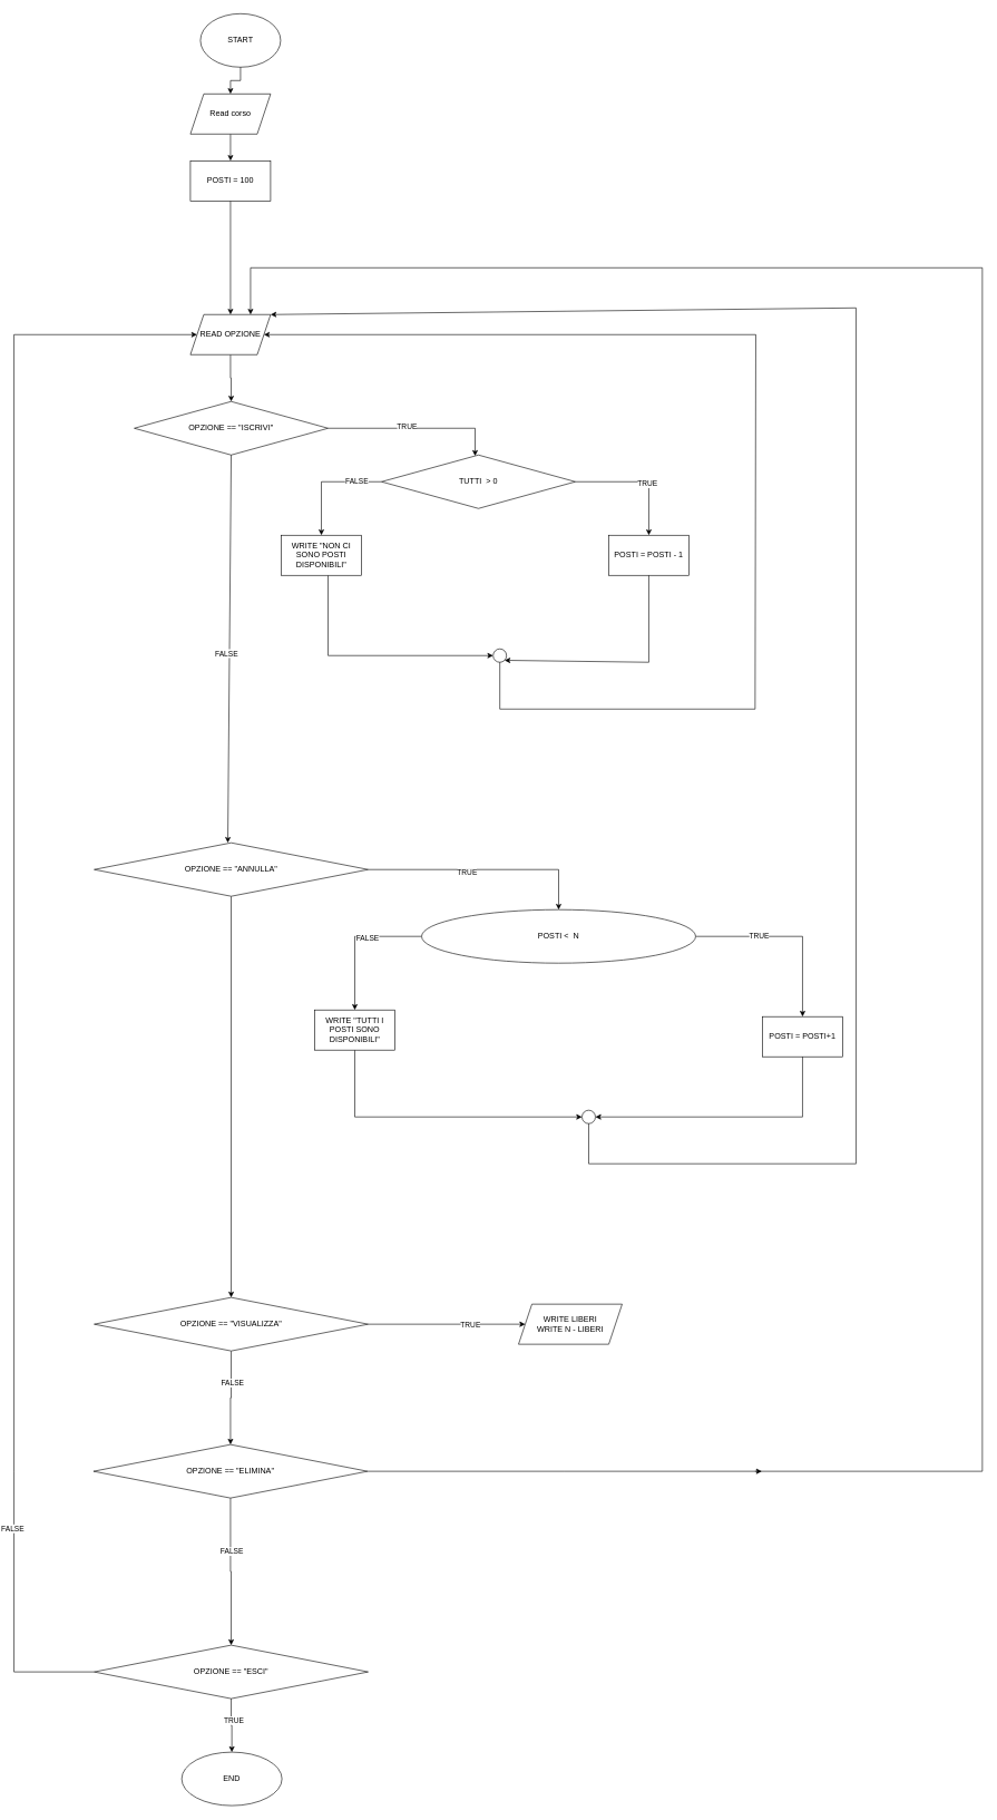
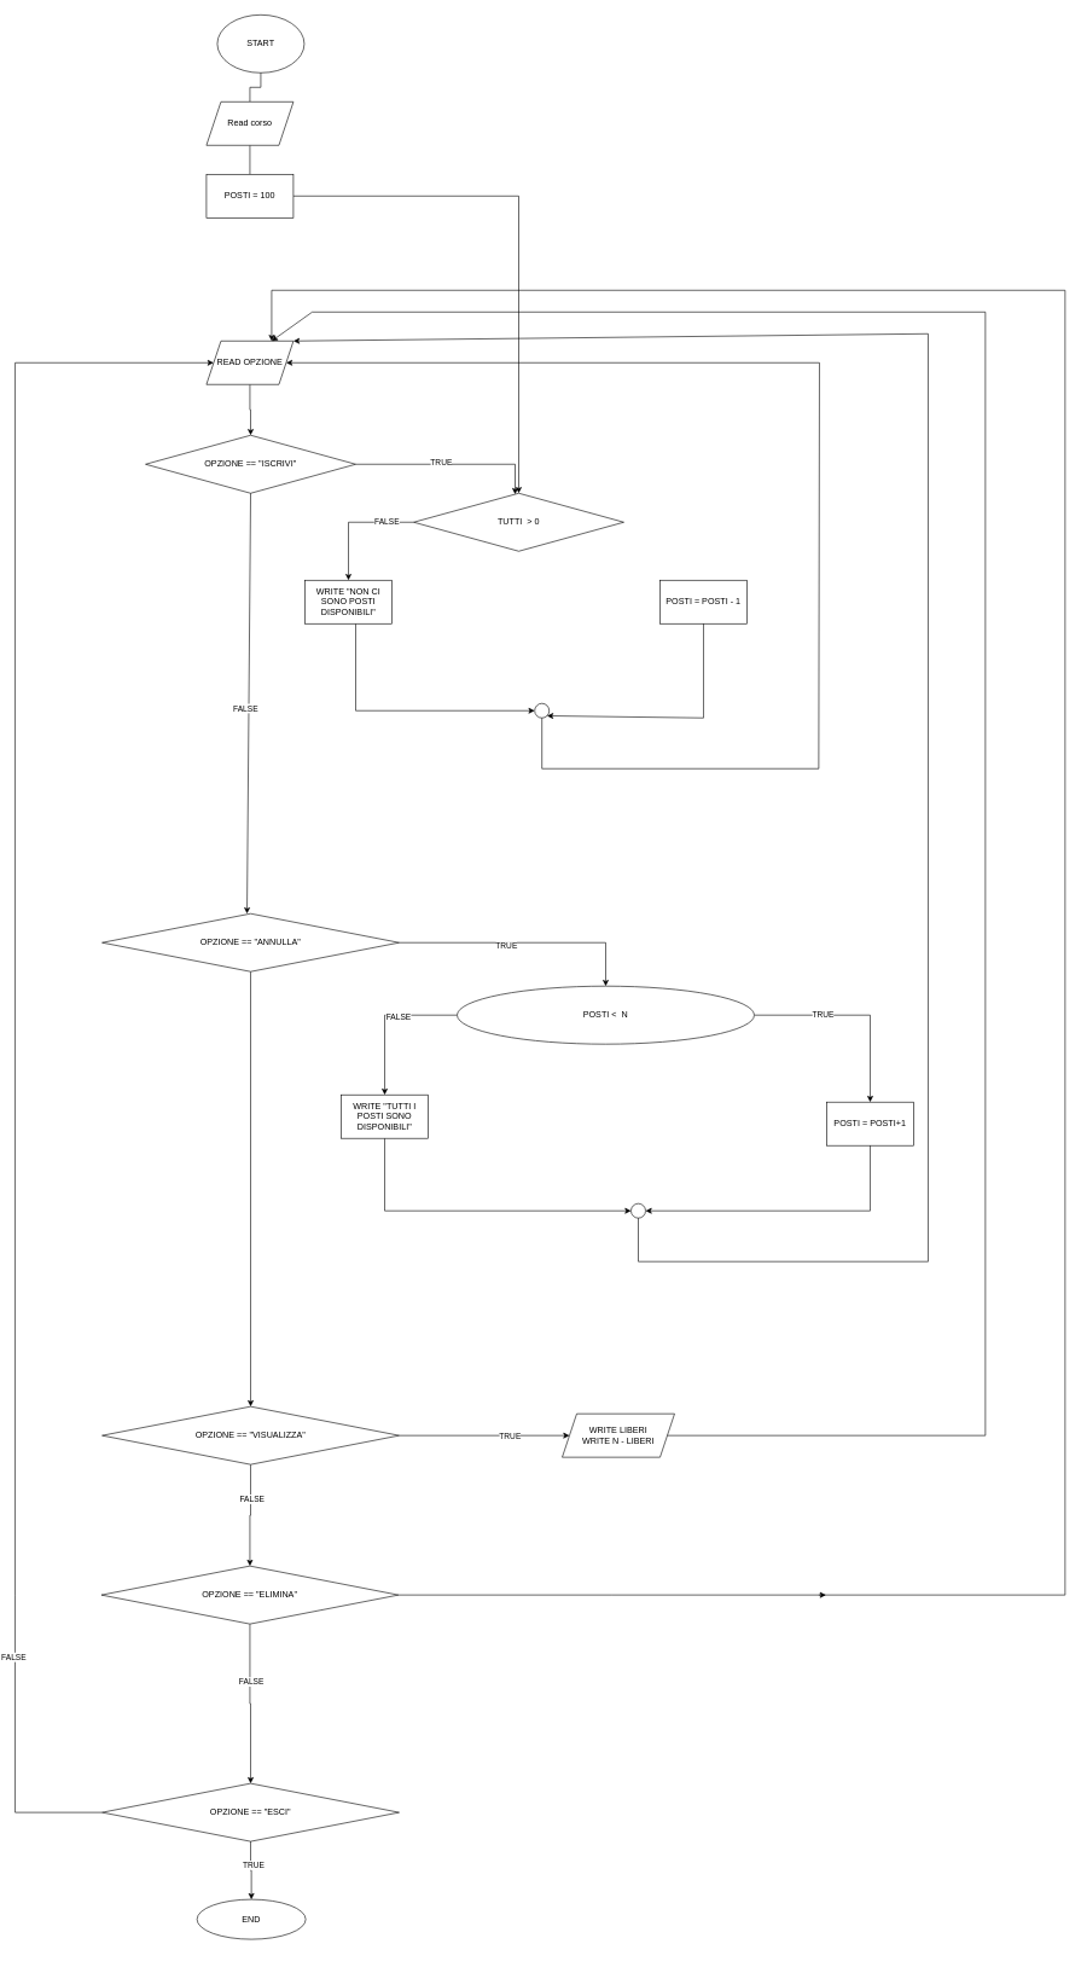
- <mxCell id="57" value="" style="edgeStyle=orthogonalEdgeStyle;rounded=0;orthogonalLoop=1;jettySize=auto;html=1;entryX=0.5;entryY=0;entryDx=0;entryDy=0;" edge="1" parent="1" source="3" target="58"><mxGeometry relative="1" as="geometry"><mxPoint x="344" y="100" as="sourcePoint" /><mxPoint x="344" y="240" as="targetPoint" /></mxGeometry></mxCell>
+ <mxCell id="57" value="" style="edgeStyle=orthogonalEdgeStyle;rounded=0;orthogonalLoop=1;jettySize=auto;html=1;entryX=0.5;entryY=0;entryDx=0;entryDy=0;endArrow=none;" edge="1" parent="1" source="3" target="58"><mxGeometry relative="1" as="geometry"><mxPoint x="344" y="100" as="sourcePoint" /><mxPoint x="344" y="240" as="targetPoint" /></mxGeometry></mxCell>
- <mxCell id="2" value="" style="edgeStyle=orthogonalEdgeStyle;rounded=0;orthogonalLoop=1;jettySize=auto;html=1;entryX=0.5;entryY=0;entryDx=0;entryDy=0;" edge="1" parent="1" source="58" target="5"><mxGeometry relative="1" as="geometry"><mxPoint x="344" y="190" as="targetPoint" /></mxGeometry></mxCell>
+ <mxCell id="2" value="" style="edgeStyle=orthogonalEdgeStyle;rounded=0;orthogonalLoop=1;jettySize=auto;html=1;entryX=0.5;entryY=0;entryDx=0;entryDy=0;endArrow=none;" edge="1" parent="1" source="58" target="5"><mxGeometry relative="1" as="geometry"><mxPoint x="344" y="190" as="targetPoint" /></mxGeometry></mxCell>
+ <mxCell id="45" value="" style="endArrow=classic;html=1;rounded=0;exitX=1;exitY=0.5;exitDx=0;exitDy=0;entryX=0.75;entryY=0;entryDx=0;entryDy=0;" edge="1" parent="1" source="44" target="7"><mxGeometry width="50" height="50" relative="1" as="geometry"><mxPoint x="530" y="1990" as="sourcePoint" /><mxPoint x="580" y="1940" as="targetPoint" /><Array as="points"><mxPoint x="1359" y="1980" /><mxPoint x="1359" y="430" /><mxPoint x="430" y="430" /></Array></mxGeometry></mxCell>
- <mxCell id="4" value="" style="edgeStyle=orthogonalEdgeStyle;rounded=0;orthogonalLoop=1;jettySize=auto;html=1;" edge="1" parent="1" source="5" target="7"><mxGeometry relative="1" as="geometry" /></mxCell>
+ <mxCell id="4" value="" style="edgeStyle=orthogonalEdgeStyle;rounded=0;orthogonalLoop=1;jettySize=auto;html=1;" edge="1" parent="1" source="5" target="15"><mxGeometry relative="1" as="geometry" /></mxCell>
- <mxCell id="11" value="" style="edgeStyle=orthogonalEdgeStyle;rounded=0;orthogonalLoop=1;jettySize=auto;html=1;" edge="1" parent="1" source="15" target="16"><mxGeometry relative="1" as="geometry" /></mxCell>
- <mxCell id="12" value="TRUE" style="edgeLabel;html=1;align=center;verticalAlign=middle;resizable=0;points=[];" vertex="1" connectable="0" parent="11"><mxGeometry x="0.13" y="-2" relative="1" as="geometry"><mxPoint as="offset" /></mxGeometry></mxCell>
- <mxCell id="51" value="END" style="ellipse;whiteSpace=wrap;html=1;" vertex="1" parent="1"><mxGeometry x="271" y="2620" width="150" height="80" as="geometry" /></mxCell>
+ <mxCell id="51" value="END" style="ellipse;whiteSpace=wrap;html=1;" vertex="1" parent="1"><mxGeometry x="271" y="2620" width="150" height="55" as="geometry" /></mxCell>
